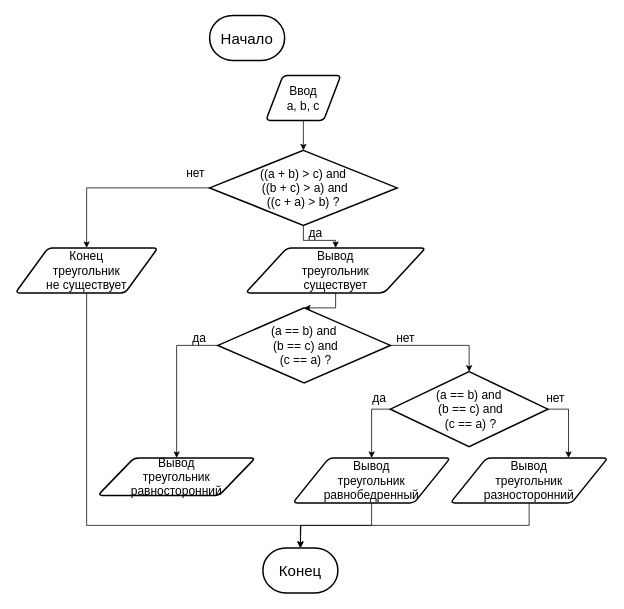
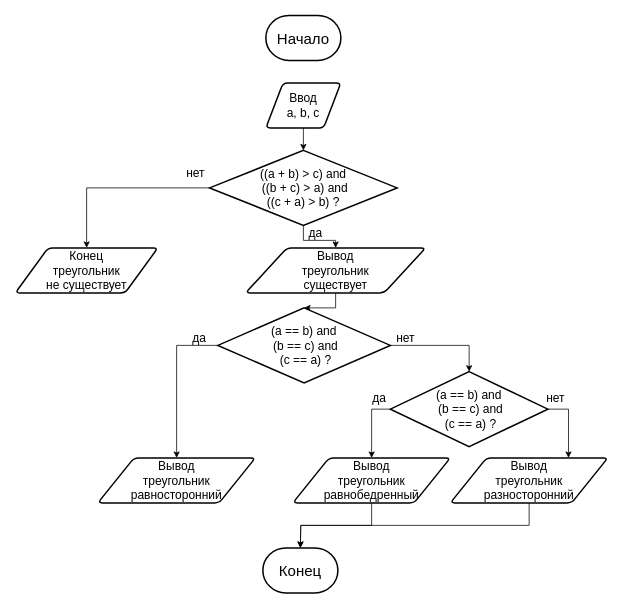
- <mxCell id="2" value="&lt;font style=&quot;font-size: 20px&quot;&gt;Начало&lt;/font&gt;" style="strokeWidth=2;html=1;shape=mxgraph.flowchart.terminator;whiteSpace=wrap;" parent="1" vertex="1"><mxGeometry x="279" y="20" width="100" height="60" as="geometry" /></mxCell>
+ <mxCell id="2" value="&lt;font style=&quot;font-size: 20px&quot;&gt;Начало&lt;/font&gt;" style="strokeWidth=2;html=1;shape=mxgraph.flowchart.terminator;whiteSpace=wrap;" parent="1" vertex="1"><mxGeometry x="354" y="20" width="100" height="60" as="geometry" /></mxCell>
- <mxCell id="5" value="&lt;font style=&quot;font-size: 16px&quot;&gt;Ввод&lt;br&gt;a, b, c&lt;/font&gt;" style="shape=parallelogram;html=1;strokeWidth=2;perimeter=parallelogramPerimeter;whiteSpace=wrap;rounded=1;arcSize=12;size=0.23;" vertex="1" parent="1"><mxGeometry x="354" y="100" width="100" height="60" as="geometry" /></mxCell>
+ <mxCell id="5" value="&lt;font style=&quot;font-size: 16px&quot;&gt;Ввод&lt;br&gt;a, b, c&lt;/font&gt;" style="shape=parallelogram;html=1;strokeWidth=2;perimeter=parallelogramPerimeter;whiteSpace=wrap;rounded=1;arcSize=12;size=0.23;" vertex="1" parent="1"><mxGeometry x="354" y="110" width="100" height="60" as="geometry" /></mxCell>
- <mxCell id="22" value="Вывод&lt;br&gt;треугольник&lt;br&gt;равносторонний" style="shape=parallelogram;html=1;strokeWidth=2;perimeter=parallelogramPerimeter;whiteSpace=wrap;rounded=1;arcSize=12;size=0.23;fontSize=16;" vertex="1" parent="1"><mxGeometry x="130" y="610" width="210" height="50" as="geometry" /></mxCell>
+ <mxCell id="22" value="Вывод&lt;br&gt;треугольник&lt;br&gt;равносторонний" style="shape=parallelogram;html=1;strokeWidth=2;perimeter=parallelogramPerimeter;whiteSpace=wrap;rounded=1;arcSize=12;size=0.23;fontSize=16;" vertex="1" parent="1"><mxGeometry x="130" y="610" width="210" height="60" as="geometry" /></mxCell>
- <mxCell id="15" style="edgeStyle=orthogonalEdgeStyle;rounded=0;orthogonalLoop=1;jettySize=auto;html=1;exitX=0.5;exitY=1;exitDx=0;exitDy=0;entryX=0.5;entryY=0;entryDx=0;entryDy=0;entryPerimeter=0;fontSize=16;" edge="1" parent="1" source="16" target="3"><mxGeometry relative="1" as="geometry"><Array as="points"><mxPoint x="115" y="700" /><mxPoint x="400" y="700" /></Array></mxGeometry></mxCell>
